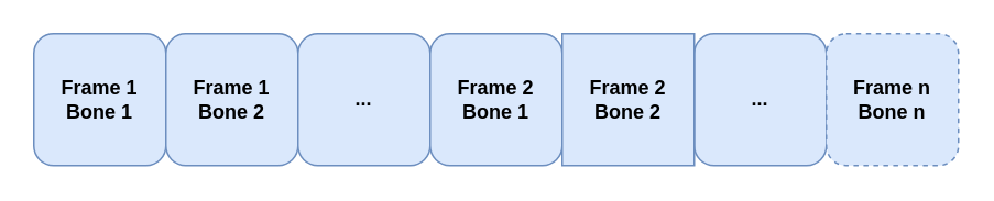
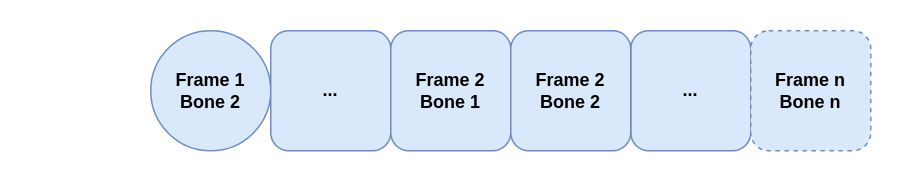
- <mxCell id="2" value="Frame 1&lt;br style=&quot;font-size: 12px;&quot;&gt;Bone 1" style="rounded=1;whiteSpace=wrap;html=1;fillColor=#dae8fc;strokeColor=#6c8ebf;fontSize=12;fontStyle=1" vertex="1" parent="1"><mxGeometry x="20" y="20" width="80" height="80" as="geometry" /></mxCell>
- <mxCell id="3" value="Frame 1&lt;br style=&quot;font-size: 12px;&quot;&gt;Bone 2" style="rounded=1;whiteSpace=wrap;html=1;fillColor=#dae8fc;strokeColor=#6c8ebf;fontSize=12;fontStyle=1" vertex="1" parent="1"><mxGeometry x="100" y="20" width="80" height="80" as="geometry" /></mxCell>
+ <mxCell id="3" value="Frame 1&lt;br style=&quot;font-size: 12px;&quot;&gt;Bone 2" style="ellipse;whiteSpace=wrap;html=1;fillColor=#dae8fc;strokeColor=#6c8ebf;fontSize=12;fontStyle=1;" vertex="1" parent="1"><mxGeometry x="100" y="20" width="80" height="80" as="geometry" /></mxCell>
- <mxCell id="7" value="Frame 2&lt;br style=&quot;font-size: 12px;&quot;&gt;Bone 2" style="whiteSpace=wrap;html=1;fillColor=#dae8fc;strokeColor=#6c8ebf;fontSize=12;fontStyle=1;rounded=0;" vertex="1" parent="1"><mxGeometry x="340" y="20" width="80" height="80" as="geometry" /></mxCell>
+ <mxCell id="7" value="Frame 2&lt;br style=&quot;font-size: 12px;&quot;&gt;Bone 2" style="rounded=1;whiteSpace=wrap;html=1;fillColor=#dae8fc;strokeColor=#6c8ebf;fontSize=12;fontStyle=1" vertex="1" parent="1"><mxGeometry x="340" y="20" width="80" height="80" as="geometry" /></mxCell>
